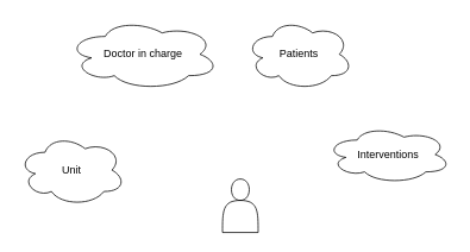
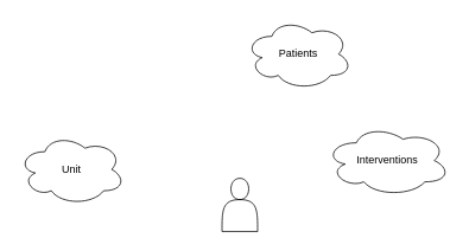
- <mxCell id="3" value="Doctor in charge" style="ellipse;shape=cloud;whiteSpace=wrap;html=1;" parent="1" vertex="1"><mxGeometry x="75" y="20" width="170" height="80" as="geometry" /></mxCell>
- <mxCell id="5" value="Interventions" style="ellipse;shape=cloud;whiteSpace=wrap;html=1;" parent="1" vertex="1"><mxGeometry x="365" y="140" width="140" height="65" as="geometry" /></mxCell>
+ <mxCell id="5" value="Interventions" style="ellipse;shape=cloud;whiteSpace=wrap;html=1;" parent="1" vertex="1"><mxGeometry x="365" y="140" width="140" height="80" as="geometry" /></mxCell>
